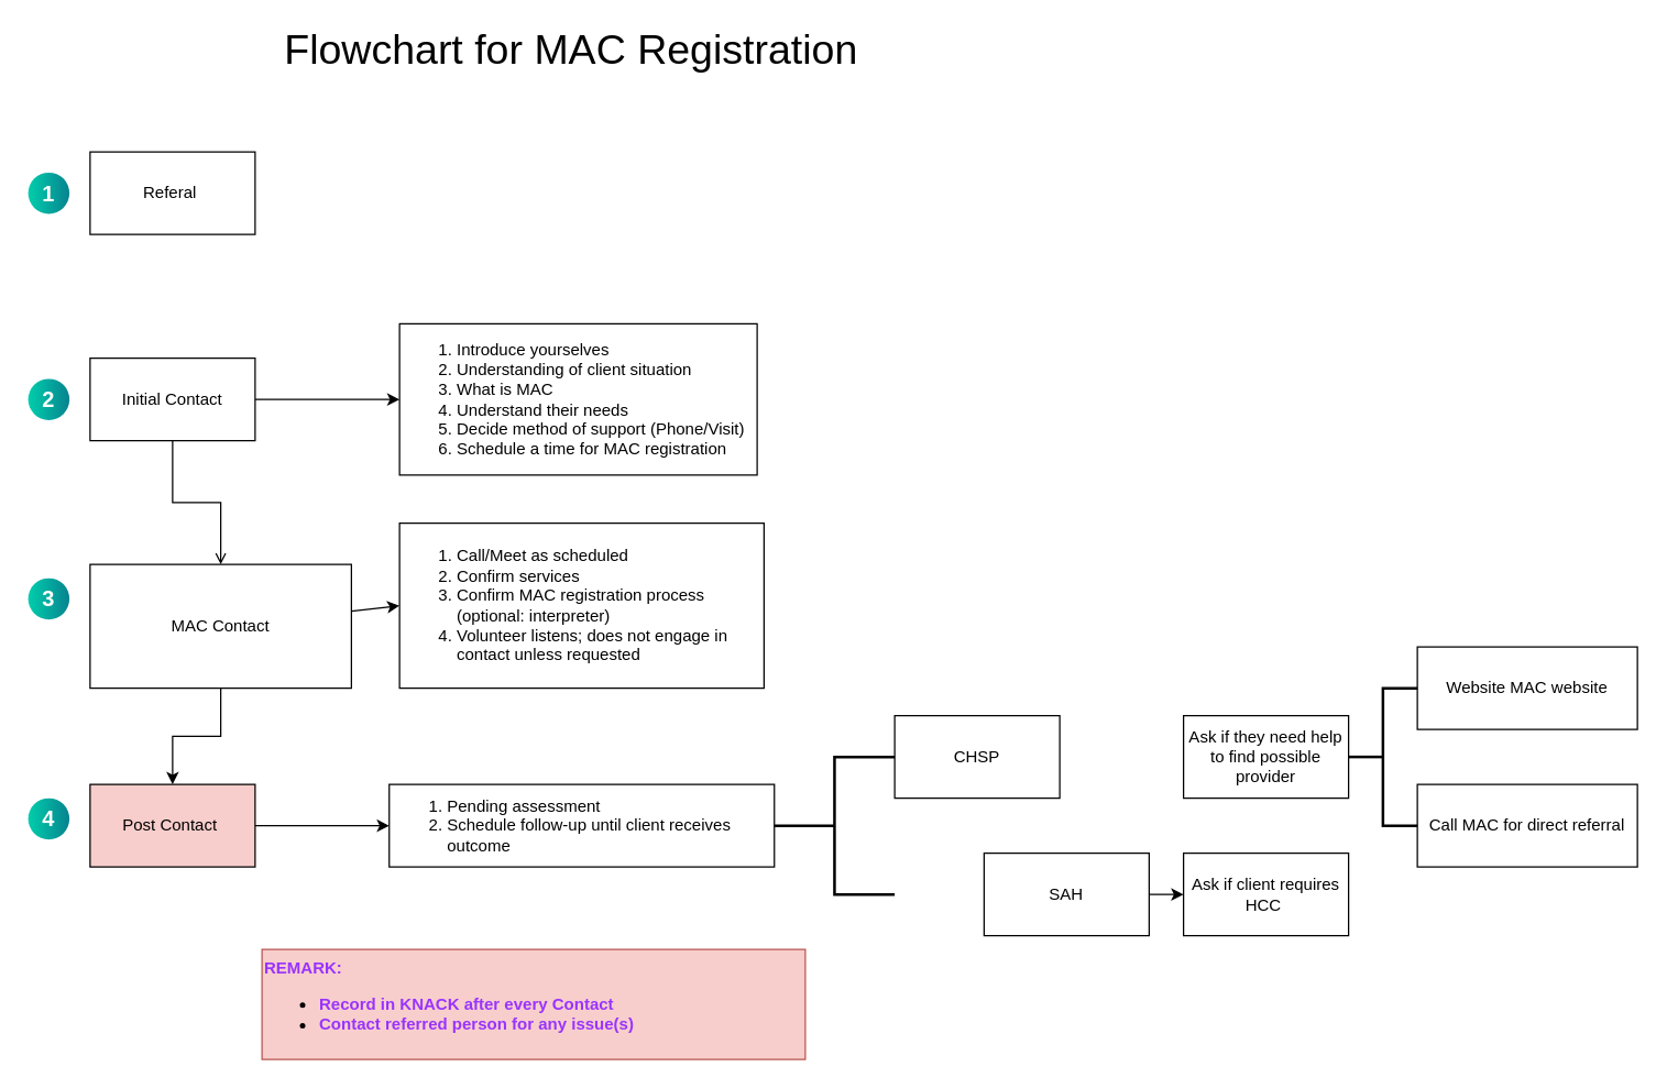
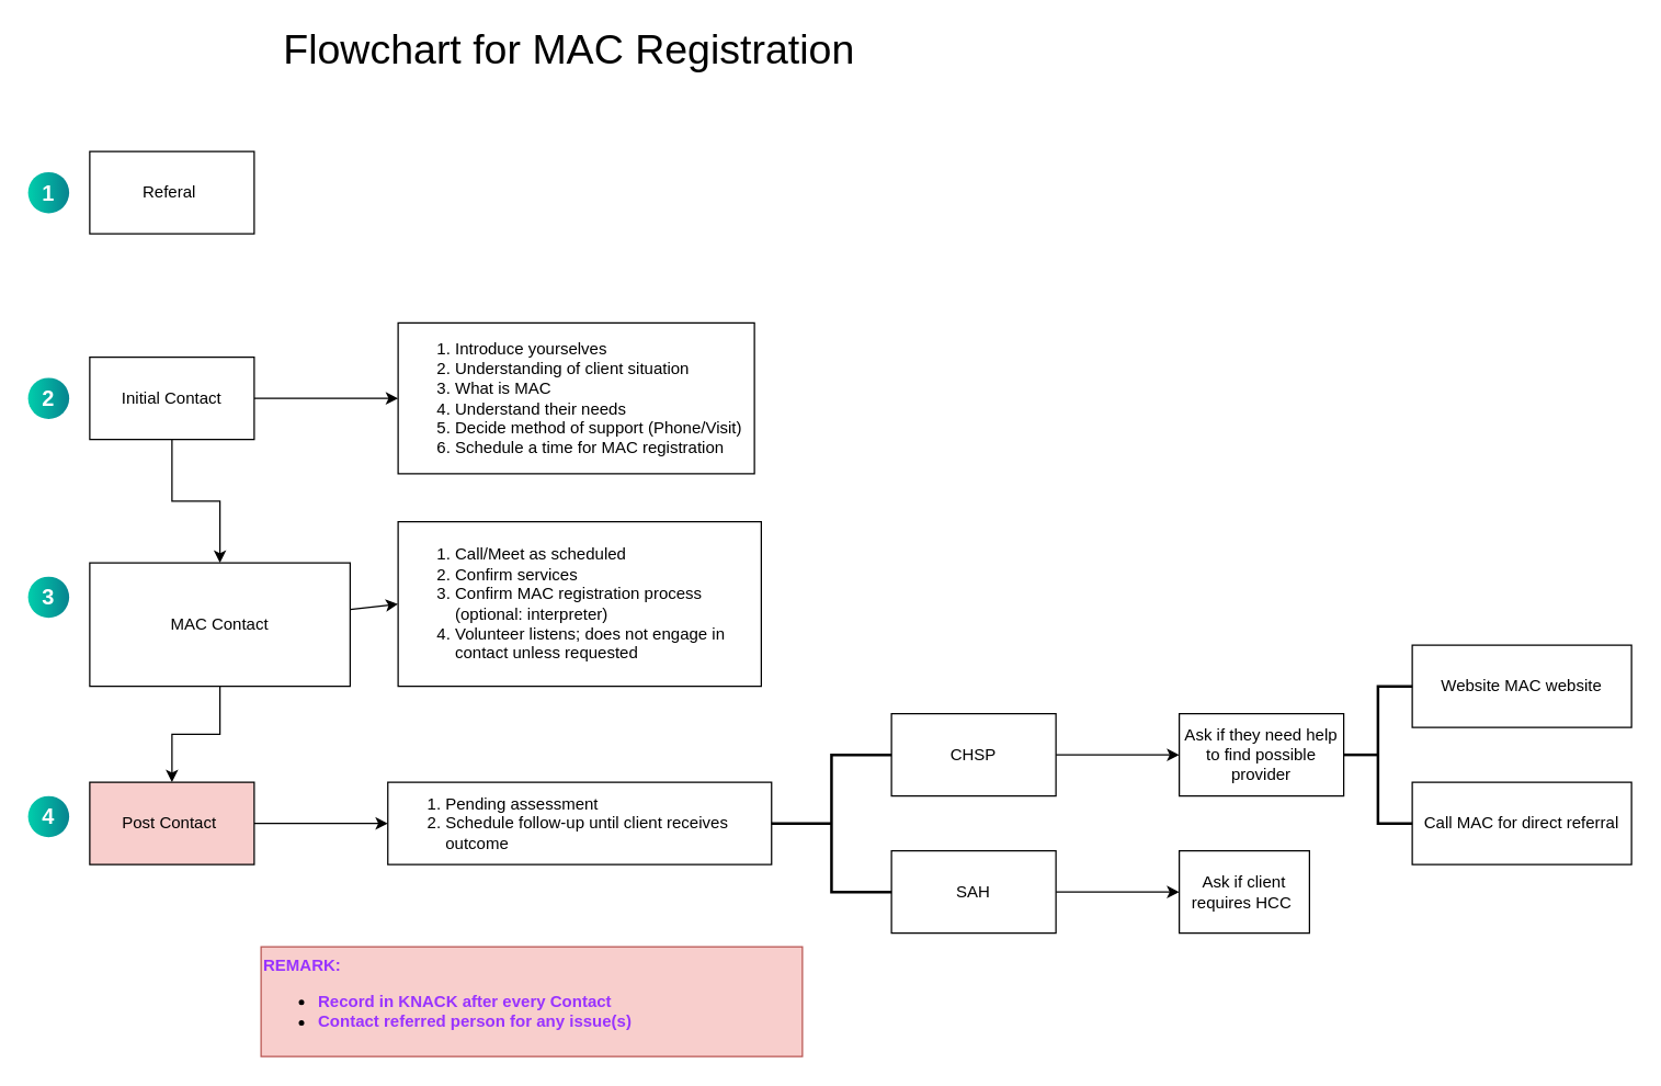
- <mxCell id="3" style="edgeStyle=orthogonalEdgeStyle;rounded=0;orthogonalLoop=1;jettySize=auto;html=1;endArrow=open;" edge="1" parent="1" source="5" target="9"><mxGeometry relative="1" as="geometry" /></mxCell>
+ <mxCell id="3" style="edgeStyle=orthogonalEdgeStyle;rounded=0;orthogonalLoop=1;jettySize=auto;html=1;" edge="1" parent="1" source="5" target="9"><mxGeometry relative="1" as="geometry" /></mxCell>
+ <mxCell id="18" style="edgeStyle=orthogonalEdgeStyle;rounded=0;orthogonalLoop=1;jettySize=auto;html=1;movable=1;resizable=1;rotatable=1;deletable=1;editable=1;locked=0;connectable=1;entryX=0;entryY=0.5;entryDx=0;entryDy=0;" edge="1" parent="1" source="19" target="23"><mxGeometry relative="1" as="geometry"><mxPoint x="810" y="820" as="targetPoint" /></mxGeometry></mxCell>
- <mxCell id="21" value="SAH" style="rounded=0;whiteSpace=wrap;html=1;movable=1;resizable=1;rotatable=1;deletable=1;editable=1;locked=0;connectable=1;container=0;" vertex="1" parent="1"><mxGeometry x="715" y="620" width="120" height="60" as="geometry" /></mxCell>
+ <mxCell id="21" value="SAH" style="rounded=0;whiteSpace=wrap;html=1;movable=1;resizable=1;rotatable=1;deletable=1;editable=1;locked=0;connectable=1;container=0;" vertex="1" parent="1"><mxGeometry x="650" y="620" width="120" height="60" as="geometry" /></mxCell>
- <mxCell id="22" value="Ask if client requires HCC&amp;nbsp;" style="rounded=0;whiteSpace=wrap;html=1;movable=1;resizable=1;rotatable=1;deletable=1;editable=1;locked=0;connectable=1;container=0;" vertex="1" parent="1"><mxGeometry x="860" y="620" width="120" height="60" as="geometry" /></mxCell>
+ <mxCell id="22" value="Ask if client requires HCC&amp;nbsp;" style="rounded=0;whiteSpace=wrap;html=1;movable=1;resizable=1;rotatable=1;deletable=1;editable=1;locked=0;connectable=1;container=0;" vertex="1" parent="1"><mxGeometry x="860" y="620" width="95" height="60" as="geometry" /></mxCell>
